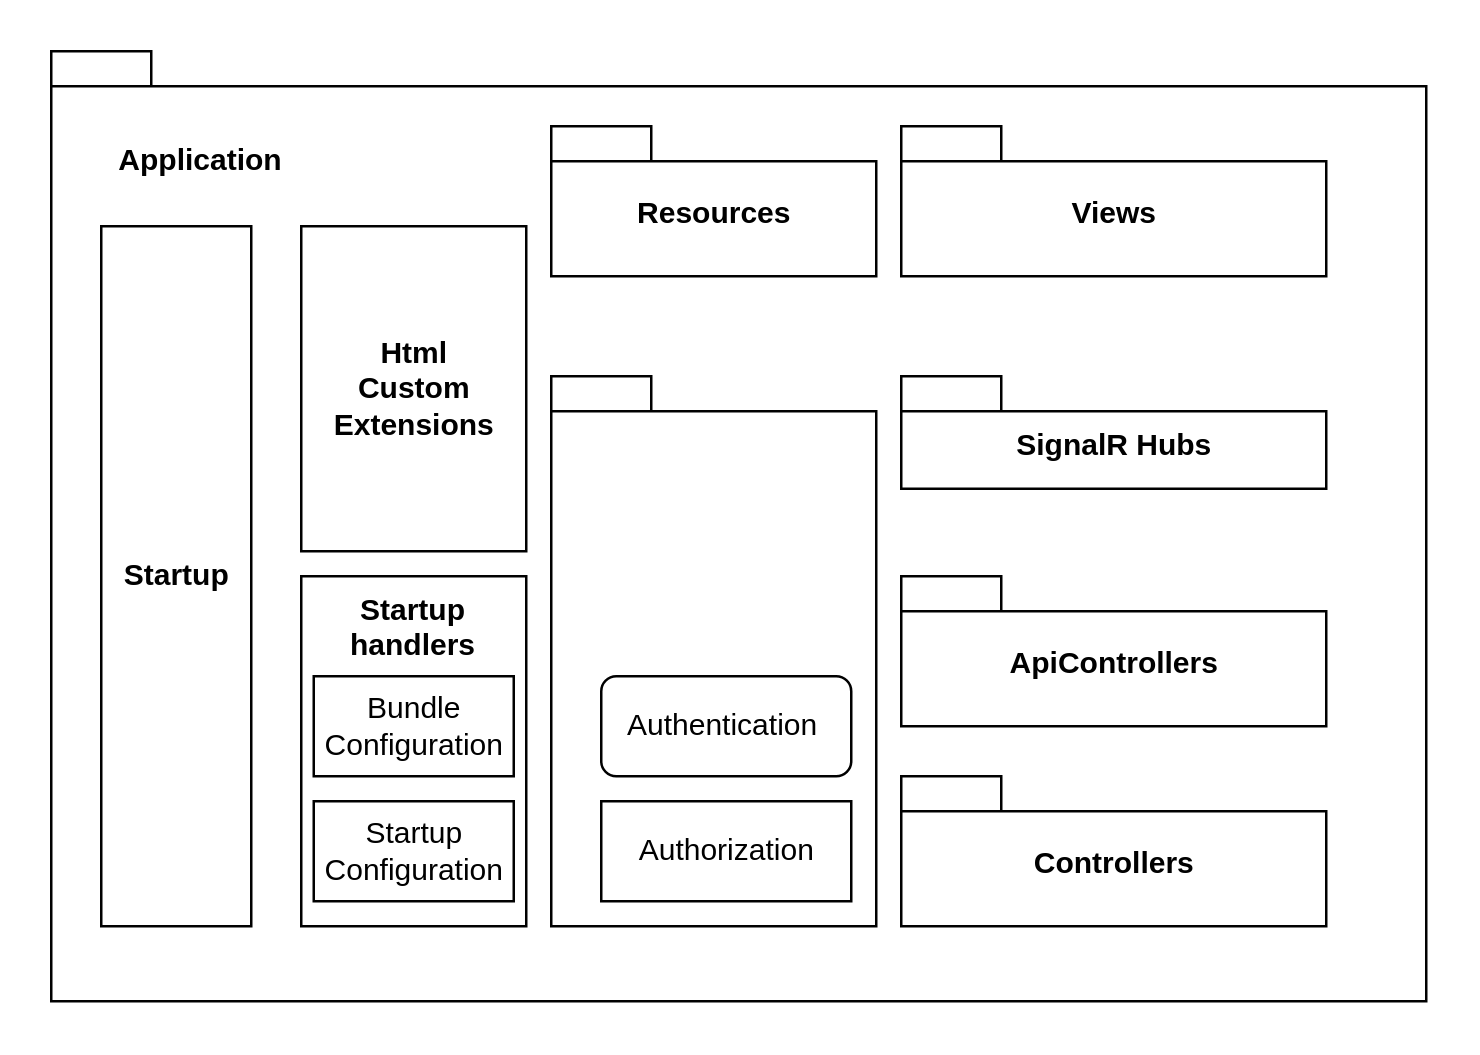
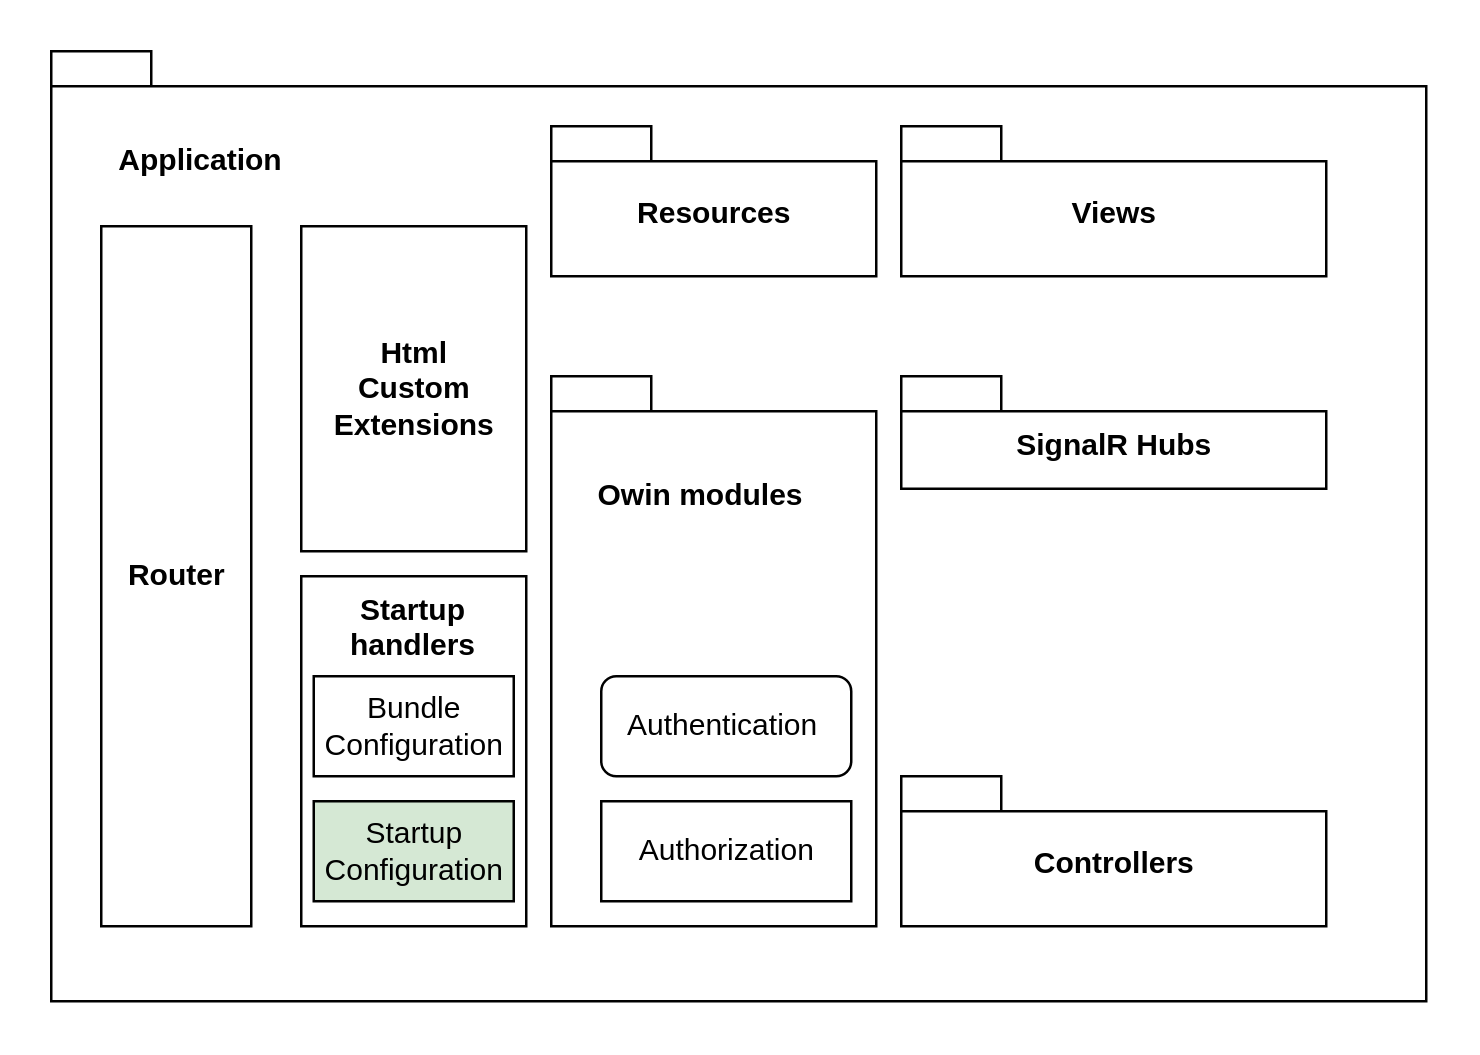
+ <mxCell id="11" value="Owin modules" style="text;align=center;fontStyle=1;verticalAlign=middle;spacingLeft=3;spacingRight=3;strokeColor=none;rotatable=0;points=[[0,0.5],[1,0.5]];portConstraint=eastwest;" vertex="1" parent="1"><mxGeometry x="240" y="184" width="80" height="26" as="geometry" /></mxCell>
- <mxCell id="7" value="&lt;b&gt;Startup&lt;/b&gt;" style="html=1;" vertex="1" parent="1"><mxGeometry x="40" y="90" width="60" height="280" as="geometry" /></mxCell>
+ <mxCell id="7" value="&lt;b&gt;Router&lt;/b&gt;" style="html=1;" vertex="1" parent="1"><mxGeometry x="40" y="90" width="60" height="280" as="geometry" /></mxCell>
- <mxCell id="5" value="ApiControllers" style="shape=folder;fontStyle=1;spacingTop=10;tabWidth=40;tabHeight=14;tabPosition=left;html=1;" vertex="1" parent="1"><mxGeometry x="360" y="230" width="170" height="60" as="geometry" /></mxCell>
- <mxCell id="18" value="Startup&lt;br&gt;Configuration" style="html=1;" vertex="1" parent="1"><mxGeometry x="125" y="320" width="80" height="40" as="geometry" /></mxCell>
+ <mxCell id="18" value="Startup&lt;br&gt;Configuration" style="html=1;fillColor=#d5e8d4;" vertex="1" parent="1"><mxGeometry x="125" y="320" width="80" height="40" as="geometry" /></mxCell>
